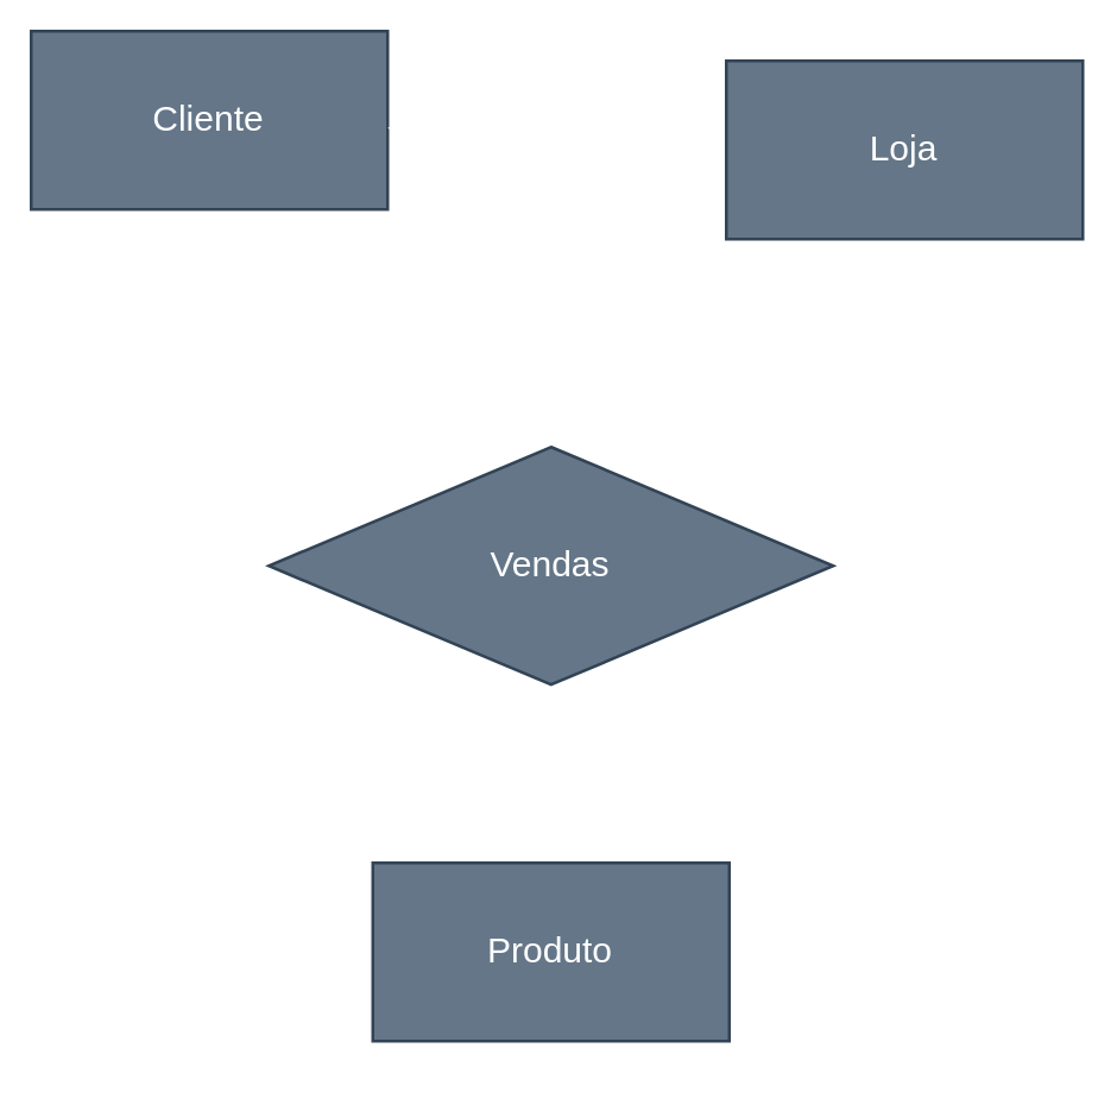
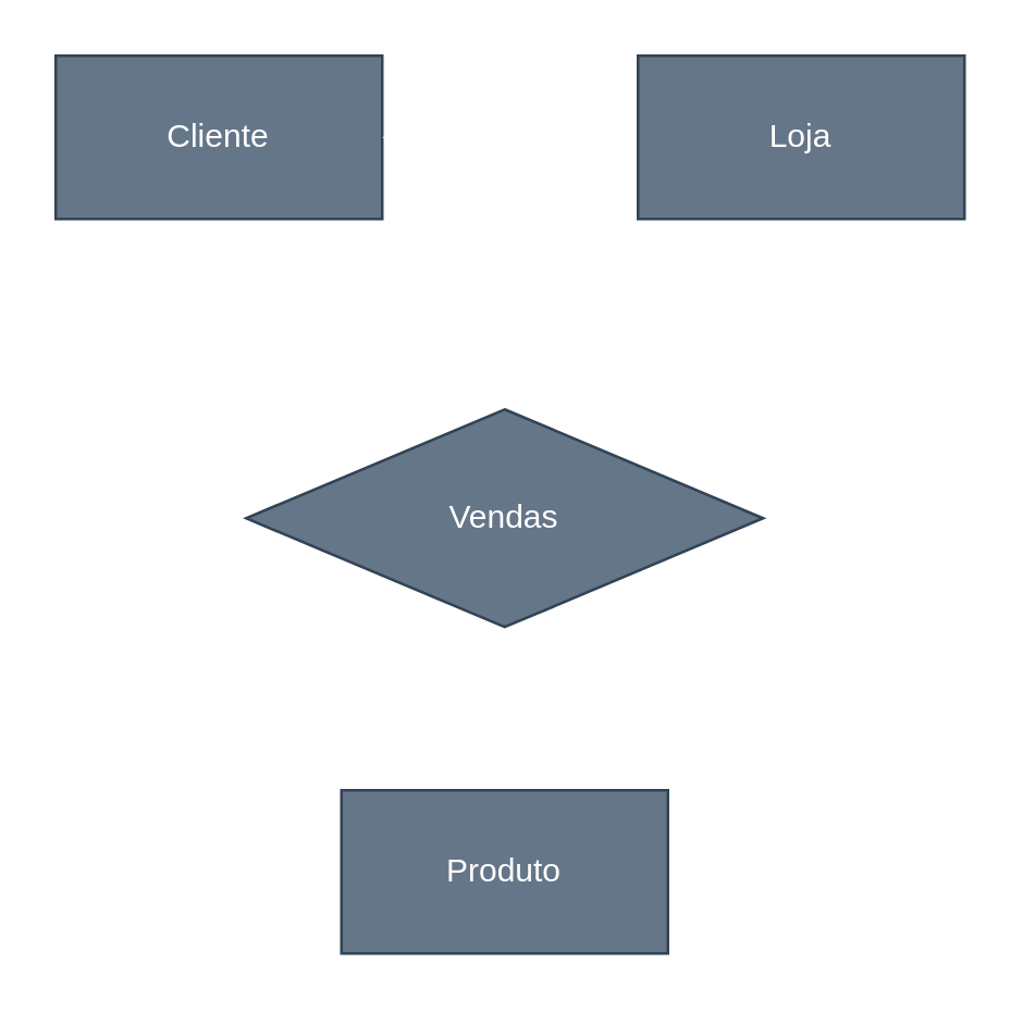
- <mxCell id="3" value="Cliente" style="rounded=0;whiteSpace=wrap;html=1;fillColor=#647687;fontColor=#ffffff;strokeColor=#314354;" parent="1" vertex="1"><mxGeometry x="10" y="10" width="120" height="60" as="geometry" /></mxCell>
+ <mxCell id="3" value="Cliente" style="rounded=0;whiteSpace=wrap;html=1;fillColor=#647687;fontColor=#ffffff;strokeColor=#314354;" parent="1" vertex="1"><mxGeometry x="20" y="20" width="120" height="60" as="geometry" /></mxCell>
- <mxCell id="5" value="Loja" style="rounded=0;whiteSpace=wrap;html=1;fillColor=#647687;fontColor=#ffffff;strokeColor=#314354;" parent="1" vertex="1"><mxGeometry x="244" y="20" width="120" height="60" as="geometry" /></mxCell>
+ <mxCell id="5" value="Loja" style="rounded=0;whiteSpace=wrap;html=1;fillColor=#647687;fontColor=#ffffff;strokeColor=#314354;" parent="1" vertex="1"><mxGeometry x="234" y="20" width="120" height="60" as="geometry" /></mxCell>
